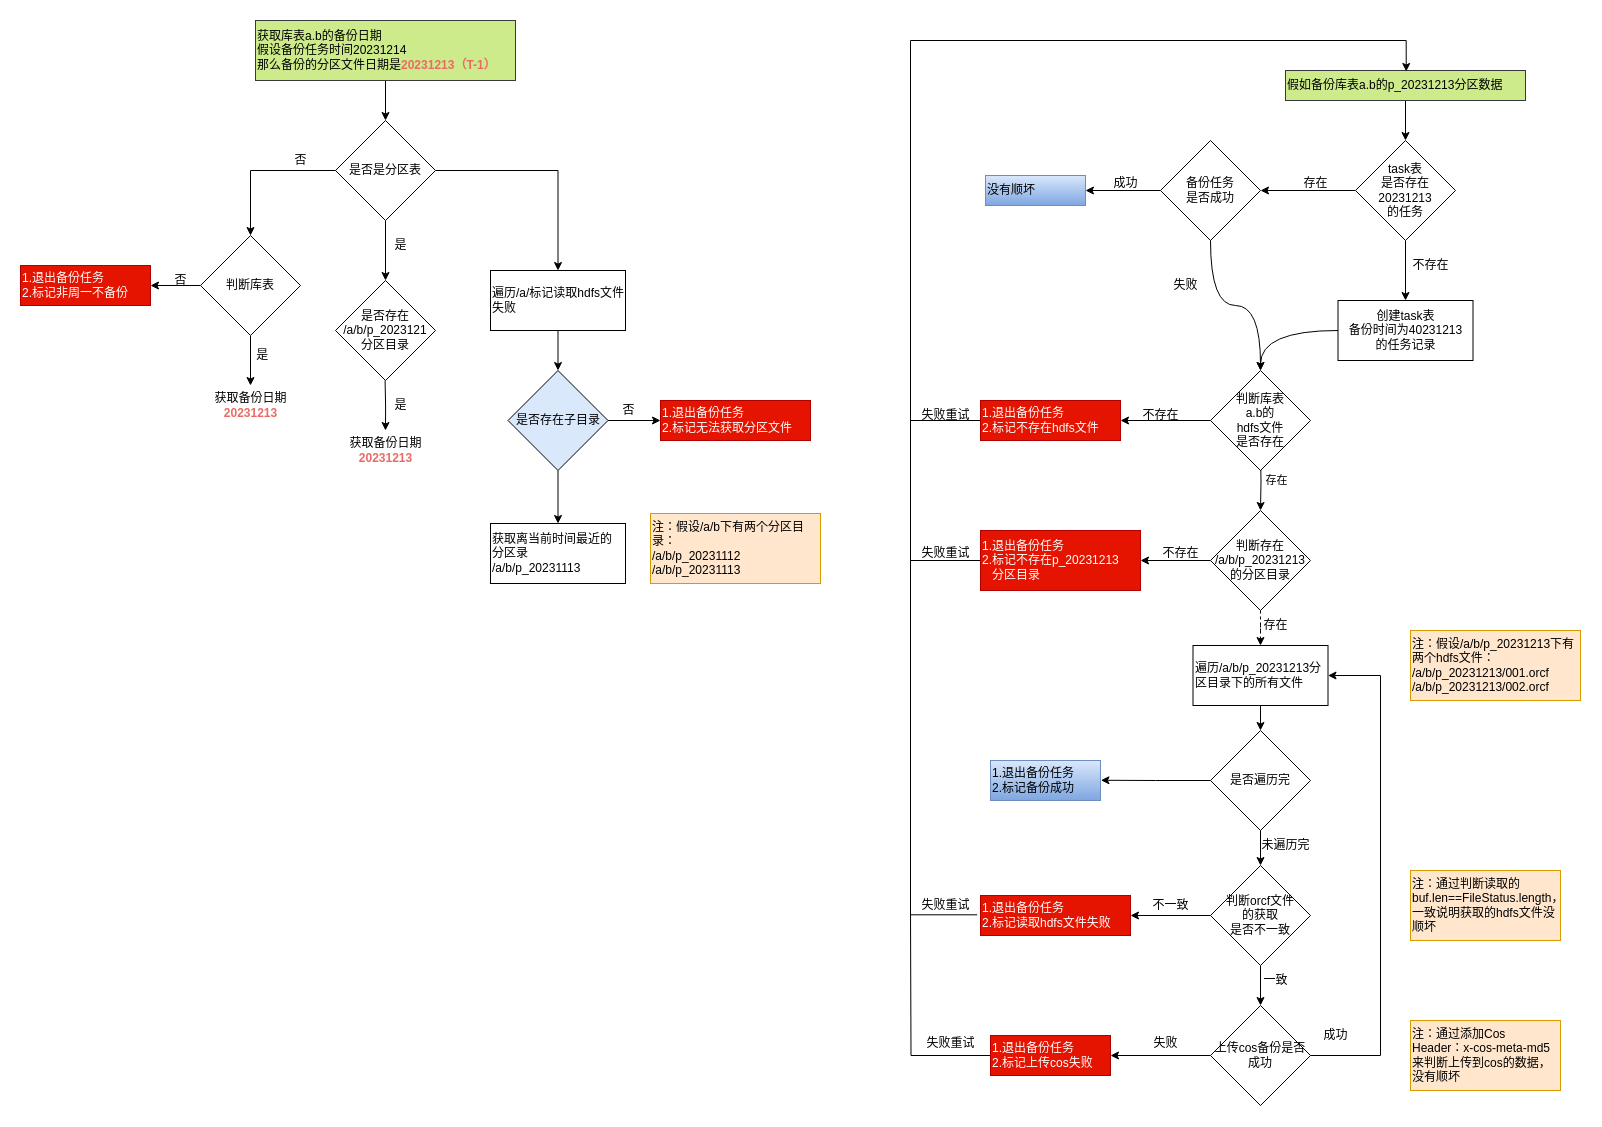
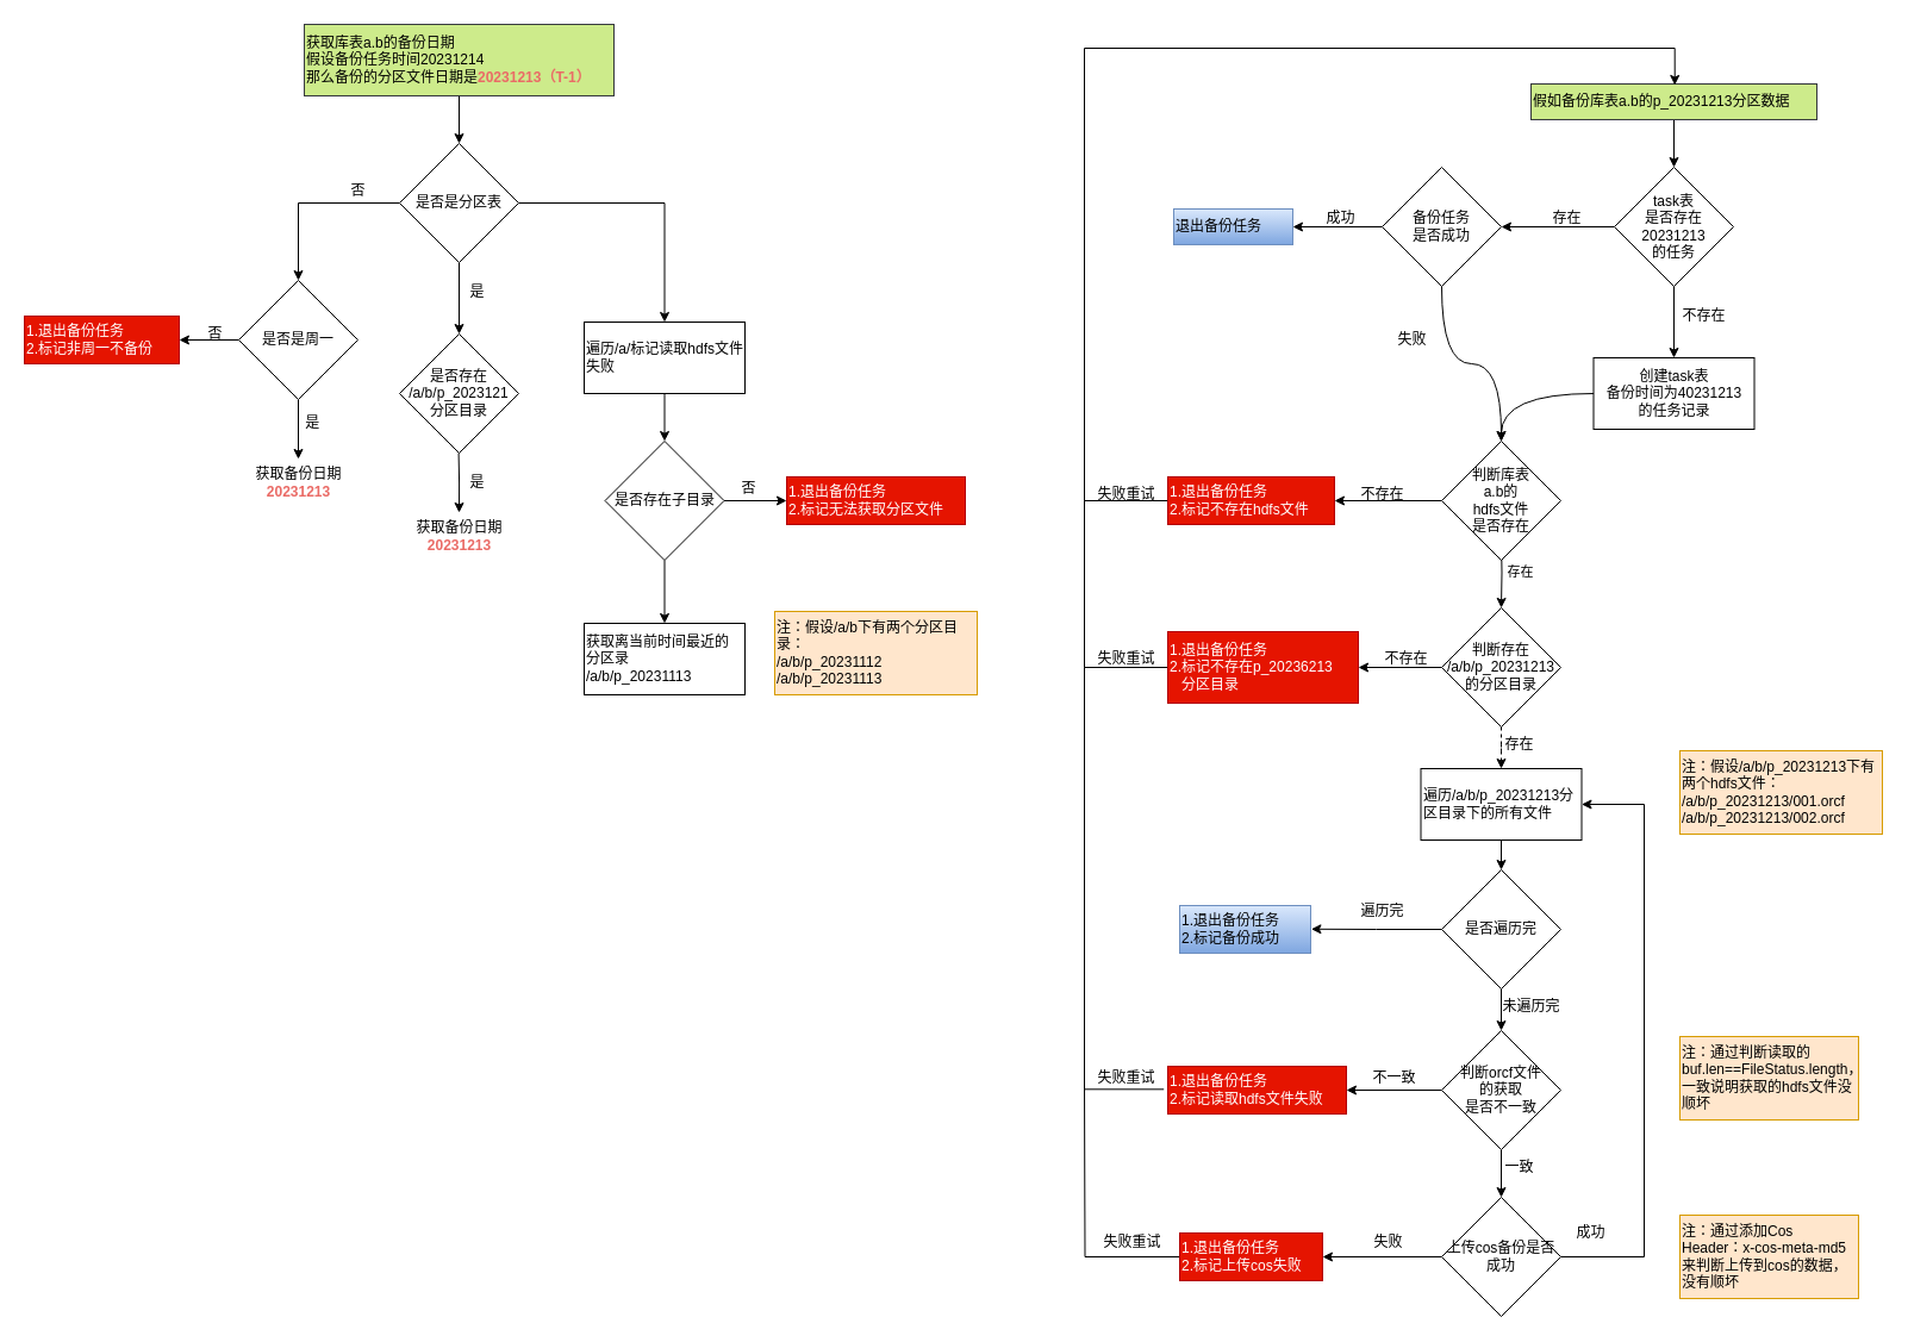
- <mxCell id="13" value="没有顺坏" style="text;html=1;align=left;verticalAlign=middle;resizable=0;points=[];autosize=1;strokeColor=#6c8ebf;fillColor=#dae8fc;gradientColor=#7ea6e0;" parent="1" vertex="1"><mxGeometry x="985" y="175" width="100" height="30" as="geometry" /></mxCell>
+ <mxCell id="13" value="退出备份任务" style="text;html=1;align=left;verticalAlign=middle;resizable=0;points=[];autosize=1;strokeColor=#6c8ebf;fillColor=#dae8fc;gradientColor=#7ea6e0;" parent="1" vertex="1"><mxGeometry x="985" y="175" width="100" height="30" as="geometry" /></mxCell>
- <mxCell id="68" value="判断库表" style="rhombus;whiteSpace=wrap;html=1;" vertex="1" parent="1"><mxGeometry x="200" y="235" width="100" height="100" as="geometry" /></mxCell>
+ <mxCell id="68" value="是否是周一" style="rhombus;whiteSpace=wrap;html=1;" vertex="1" parent="1"><mxGeometry x="200" y="235" width="100" height="100" as="geometry" /></mxCell>
- <mxCell id="83" value="是否存在子目录" style="rhombus;whiteSpace=wrap;html=1;fillColor=#dae8fc;" vertex="1" parent="1"><mxGeometry x="507.5" y="370" width="100" height="100" as="geometry" /></mxCell>
+ <mxCell id="83" value="是否存在子目录" style="rhombus;whiteSpace=wrap;html=1;" vertex="1" parent="1"><mxGeometry x="507.5" y="370" width="100" height="100" as="geometry" /></mxCell>
- <mxCell id="27" value="1.退出备份任务&lt;br&gt;2.标记不存在p_20231213&lt;br&gt;&amp;nbsp; &amp;nbsp;分区目录" style="text;html=1;align=left;verticalAlign=middle;resizable=0;points=[];autosize=1;strokeColor=#B20000;fillColor=#e51400;fontColor=#ffffff;" parent="1" vertex="1"><mxGeometry x="980" y="530" width="160" height="60" as="geometry" /></mxCell>
+ <mxCell id="27" value="1.退出备份任务&lt;br&gt;2.标记不存在p_20236213&lt;br&gt;&amp;nbsp; &amp;nbsp;分区目录" style="text;html=1;align=left;verticalAlign=middle;resizable=0;points=[];autosize=1;strokeColor=#B20000;fillColor=#e51400;fontColor=#ffffff;" parent="1" vertex="1"><mxGeometry x="980" y="530" width="160" height="60" as="geometry" /></mxCell>
+ <mxCell id="36" value="遍历完" style="text;html=1;align=center;verticalAlign=middle;resizable=0;points=[];autosize=1;strokeColor=none;fillColor=none;" parent="1" vertex="1"><mxGeometry x="1130" y="750" width="60" height="30" as="geometry" /></mxCell>
